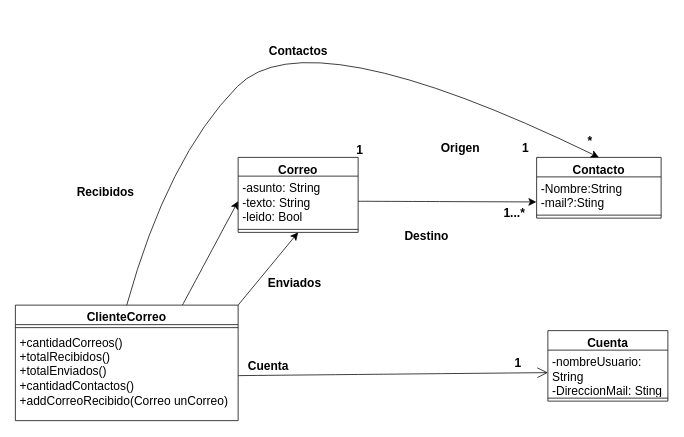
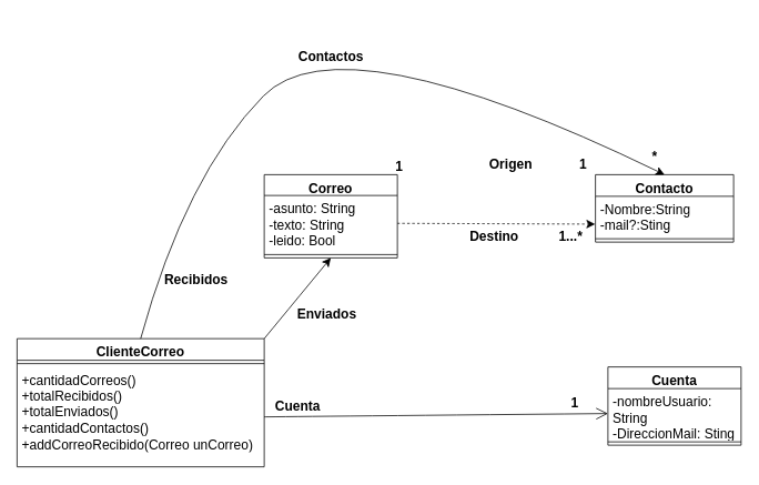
- <mxCell id="19" value="Recibidos" style="text;align=center;fontStyle=1;verticalAlign=middle;spacingLeft=3;spacingRight=3;strokeColor=none;rotatable=0;points=[[0,0.5],[1,0.5]];portConstraint=eastwest;html=1;fontSize=16;" vertex="1" parent="1"><mxGeometry x="100" y="242" width="80" height="26" as="geometry" /></mxCell>
+ <mxCell id="19" value="Recibidos" style="text;align=center;fontStyle=1;verticalAlign=middle;spacingLeft=3;spacingRight=3;strokeColor=none;rotatable=0;points=[[0,0.5],[1,0.5]];portConstraint=eastwest;html=1;fontSize=16;" vertex="1" parent="1"><mxGeometry x="195" y="322" width="80" height="26" as="geometry" /></mxCell>
- <mxCell id="24" style="edgeStyle=none;curved=1;rounded=0;orthogonalLoop=1;jettySize=auto;html=1;exitX=1;exitY=0.5;exitDx=0;exitDy=0;entryX=-0.002;entryY=0.711;entryDx=0;entryDy=0;entryPerimeter=0;fontSize=12;startSize=8;endSize=8;" edge="1" parent="1" source="3" target="6"><mxGeometry relative="1" as="geometry" /></mxCell>
+ <mxCell id="24" style="edgeStyle=none;curved=1;rounded=0;orthogonalLoop=1;jettySize=auto;html=1;exitX=1;exitY=0.5;exitDx=0;exitDy=0;entryX=-0.002;entryY=0.711;entryDx=0;entryDy=0;entryPerimeter=0;fontSize=12;startSize=8;endSize=8;dashed=1;" edge="1" parent="1" source="3" target="6"><mxGeometry relative="1" as="geometry" /></mxCell>
- <mxCell id="25" value="Destino" style="text;align=center;fontStyle=1;verticalAlign=middle;spacingLeft=3;spacingRight=3;strokeColor=none;rotatable=0;points=[[0,0.5],[1,0.5]];portConstraint=eastwest;html=1;fontSize=16;" vertex="1" parent="1"><mxGeometry x="528" y="300" width="80" height="26" as="geometry" /></mxCell>
+ <mxCell id="25" value="Destino" style="text;align=center;fontStyle=1;verticalAlign=middle;spacingLeft=3;spacingRight=3;strokeColor=none;rotatable=0;points=[[0,0.5],[1,0.5]];portConstraint=eastwest;html=1;fontSize=16;" vertex="1" parent="1"><mxGeometry x="553" y="270" width="80" height="26" as="geometry" /></mxCell>
- <mxCell id="11" style="edgeStyle=none;curved=1;rounded=0;orthogonalLoop=1;jettySize=auto;html=1;exitX=0.75;exitY=0;exitDx=0;exitDy=0;entryX=0;entryY=0.5;entryDx=0;entryDy=0;fontSize=12;startSize=8;endSize=8;" edge="1" parent="1" source="13" target="3"><mxGeometry relative="1" as="geometry" /></mxCell>
